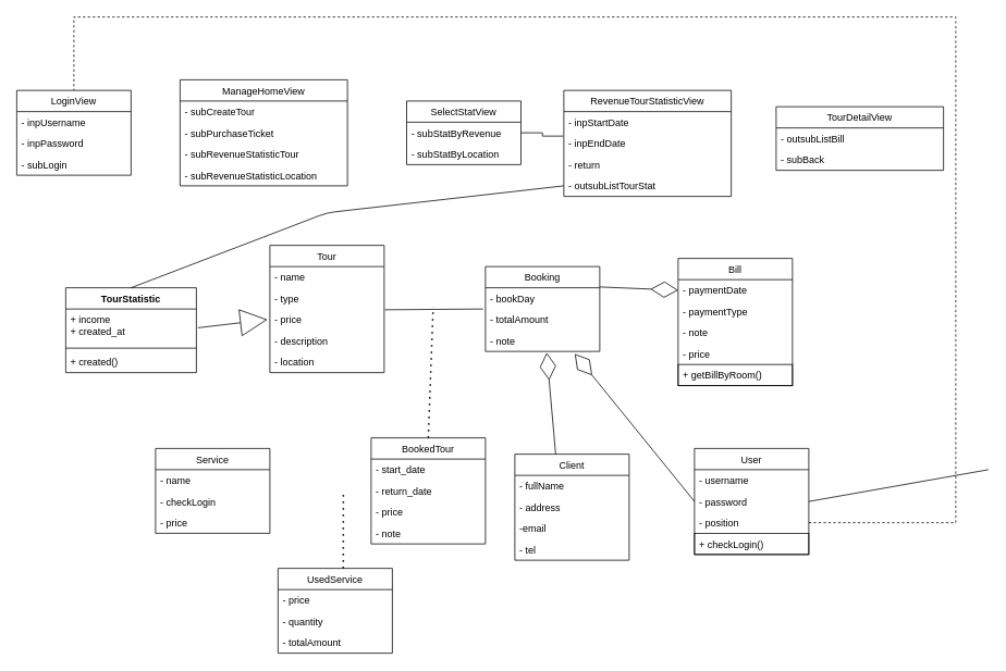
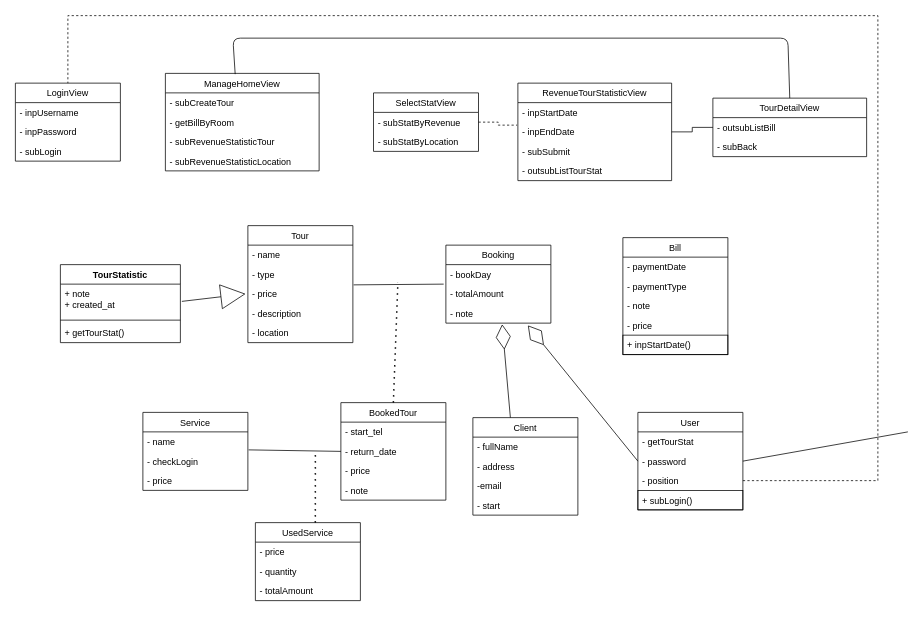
+ <mxCell id="24" value="" style="endArrow=none;html=1;entryX=0.5;entryY=0;entryDx=0;entryDy=0;exitX=0.454;exitY=0.008;exitDx=0;exitDy=0;exitPerimeter=0;" edge="1" parent="1" source="6" target="16"><mxGeometry width="50" height="50" relative="1" as="geometry"><mxPoint x="320" y="50" as="sourcePoint" /><mxPoint x="690" y="20" as="targetPoint" /><Array as="points"><mxPoint x="310" y="50" /><mxPoint x="1050" y="50" /></Array></mxGeometry></mxCell>
- <mxCell id="8" value="- subPurchaseTicket" style="text;strokeColor=none;fillColor=none;align=left;verticalAlign=top;spacingLeft=4;spacingRight=4;overflow=hidden;rotatable=0;points=[[0,0.5],[1,0.5]];portConstraint=eastwest;" parent="6" vertex="1"><mxGeometry y="52" width="205" height="26" as="geometry" /></mxCell>
+ <mxCell id="8" value="- getBillByRoom" style="text;strokeColor=none;fillColor=none;align=left;verticalAlign=top;spacingLeft=4;spacingRight=4;overflow=hidden;rotatable=0;points=[[0,0.5],[1,0.5]];portConstraint=eastwest;" parent="6" vertex="1"><mxGeometry y="52" width="205" height="26" as="geometry" /></mxCell>
- <mxCell id="22" style="edgeStyle=orthogonalEdgeStyle;rounded=0;orthogonalLoop=1;jettySize=auto;html=1;entryX=-0.005;entryY=0.154;entryDx=0;entryDy=0;entryPerimeter=0;endArrow=none;endFill=0;" edge="1" parent="1" source="20" target="13"><mxGeometry relative="1" as="geometry" /></mxCell>
+ <mxCell id="22" style="edgeStyle=orthogonalEdgeStyle;rounded=0;orthogonalLoop=1;jettySize=auto;html=1;entryX=-0.005;entryY=0.154;entryDx=0;entryDy=0;entryPerimeter=0;endArrow=none;endFill=0;dashed=1;" edge="1" parent="1" source="20" target="13"><mxGeometry relative="1" as="geometry" /></mxCell>
+ <mxCell id="23" style="edgeStyle=orthogonalEdgeStyle;rounded=0;orthogonalLoop=1;jettySize=auto;html=1;entryX=0;entryY=0.5;entryDx=0;entryDy=0;endArrow=none;endFill=0;" edge="1" parent="1" source="13" target="17"><mxGeometry relative="1" as="geometry" /></mxCell>
- <mxCell id="14" value="- return" style="text;strokeColor=none;fillColor=none;align=left;verticalAlign=top;spacingLeft=4;spacingRight=4;overflow=hidden;rotatable=0;points=[[0,0.5],[1,0.5]];portConstraint=eastwest;" parent="11" vertex="1"><mxGeometry y="78" width="205" height="26" as="geometry" /></mxCell>
+ <mxCell id="14" value="- subSubmit" style="text;strokeColor=none;fillColor=none;align=left;verticalAlign=top;spacingLeft=4;spacingRight=4;overflow=hidden;rotatable=0;points=[[0,0.5],[1,0.5]];portConstraint=eastwest;" parent="11" vertex="1"><mxGeometry y="78" width="205" height="26" as="geometry" /></mxCell>
- <mxCell id="78" value="" style="endArrow=none;html=1;entryX=0;entryY=0.5;entryDx=0;entryDy=0;exitX=0.5;exitY=0;exitDx=0;exitDy=0;" edge="1" parent="1" source="71" target="15"><mxGeometry width="50" height="50" relative="1" as="geometry"><mxPoint x="470" y="290" as="sourcePoint" /><mxPoint x="520" y="240" as="targetPoint" /><Array as="points"><mxPoint x="400" y="260" /></Array></mxGeometry></mxCell>
- <mxCell id="57" value="" style="endArrow=diamondThin;html=1;exitX=1;exitY=-0.038;exitDx=0;exitDy=0;exitPerimeter=0;entryX=0;entryY=0.5;entryDx=0;entryDy=0;endFill=0;endSize=31;" edge="1" parent="1" source="31" target="41"><mxGeometry width="50" height="50" relative="1" as="geometry"><mxPoint x="672.04" y="264.99" as="sourcePoint" /><mxPoint x="674" y="336" as="targetPoint" /></mxGeometry></mxCell>
- <mxCell id="72" value="+ income&#10;+ created_at" style="text;strokeColor=none;fillColor=none;align=left;verticalAlign=top;spacingLeft=4;spacingRight=4;overflow=hidden;rotatable=0;points=[[0,0.5],[1,0.5]];portConstraint=eastwest;" vertex="1" parent="71"><mxGeometry y="26" width="160" height="44" as="geometry" /></mxCell>
+ <mxCell id="72" value="+ note&#10;+ created_at" style="text;strokeColor=none;fillColor=none;align=left;verticalAlign=top;spacingLeft=4;spacingRight=4;overflow=hidden;rotatable=0;points=[[0,0.5],[1,0.5]];portConstraint=eastwest;" vertex="1" parent="71"><mxGeometry y="26" width="160" height="44" as="geometry" /></mxCell>
- <mxCell id="74" value="+ created()" style="text;strokeColor=none;fillColor=none;align=left;verticalAlign=top;spacingLeft=4;spacingRight=4;overflow=hidden;rotatable=0;points=[[0,0.5],[1,0.5]];portConstraint=eastwest;" vertex="1" parent="71"><mxGeometry y="78" width="160" height="26" as="geometry" /></mxCell>
+ <mxCell id="74" value="+ getTourStat()" style="text;strokeColor=none;fillColor=none;align=left;verticalAlign=top;spacingLeft=4;spacingRight=4;overflow=hidden;rotatable=0;points=[[0,0.5],[1,0.5]];portConstraint=eastwest;" vertex="1" parent="71"><mxGeometry y="78" width="160" height="26" as="geometry" /></mxCell>
- <mxCell id="45" value="+ getBillByRoom()" style="text;fillColor=none;align=left;verticalAlign=top;spacingLeft=4;spacingRight=4;overflow=hidden;rotatable=0;points=[[0,0.5],[1,0.5]];portConstraint=eastwest;strokeColor=#000000;" vertex="1" parent="40"><mxGeometry y="130" width="140" height="26" as="geometry" /></mxCell>
+ <mxCell id="45" value="+ inpStartDate()" style="text;fillColor=none;align=left;verticalAlign=top;spacingLeft=4;spacingRight=4;overflow=hidden;rotatable=0;points=[[0,0.5],[1,0.5]];portConstraint=eastwest;strokeColor=#000000;" vertex="1" parent="40"><mxGeometry y="130" width="140" height="26" as="geometry" /></mxCell>
- <mxCell id="47" value="- start_date" style="text;strokeColor=none;fillColor=none;align=left;verticalAlign=top;spacingLeft=4;spacingRight=4;overflow=hidden;rotatable=0;points=[[0,0.5],[1,0.5]];portConstraint=eastwest;" vertex="1" parent="46"><mxGeometry y="26" width="140" height="26" as="geometry" /></mxCell>
+ <mxCell id="47" value="- start_tel" style="text;strokeColor=none;fillColor=none;align=left;verticalAlign=top;spacingLeft=4;spacingRight=4;overflow=hidden;rotatable=0;points=[[0,0.5],[1,0.5]];portConstraint=eastwest;" vertex="1" parent="46"><mxGeometry y="26" width="140" height="26" as="geometry" /></mxCell>
- <mxCell id="52" value="- username" style="text;strokeColor=none;fillColor=none;align=left;verticalAlign=top;spacingLeft=4;spacingRight=4;overflow=hidden;rotatable=0;points=[[0,0.5],[1,0.5]];portConstraint=eastwest;" vertex="1" parent="51"><mxGeometry y="26" width="140" height="26" as="geometry" /></mxCell>
+ <mxCell id="52" value="- getTourStat" style="text;strokeColor=none;fillColor=none;align=left;verticalAlign=top;spacingLeft=4;spacingRight=4;overflow=hidden;rotatable=0;points=[[0,0.5],[1,0.5]];portConstraint=eastwest;" vertex="1" parent="51"><mxGeometry y="26" width="140" height="26" as="geometry" /></mxCell>
+ <mxCell id="65" value="" style="endArrow=none;html=1;endSize=31;exitX=1.007;exitY=-0.077;exitDx=0;exitDy=0;exitPerimeter=0;entryX=0;entryY=0.5;entryDx=0;entryDy=0;" edge="1" parent="1" source="63" target="48"><mxGeometry width="50" height="50" relative="1" as="geometry"><mxPoint x="480.98" y="388.988" as="sourcePoint" /><mxPoint x="601.06" y="388" as="targetPoint" /></mxGeometry></mxCell>
- <mxCell id="55" value="+ checkLogin()" style="text;fillColor=none;align=left;verticalAlign=top;spacingLeft=4;spacingRight=4;overflow=hidden;rotatable=0;points=[[0,0.5],[1,0.5]];portConstraint=eastwest;strokeColor=#000000;" vertex="1" parent="51"><mxGeometry y="104" width="140" height="26" as="geometry" /></mxCell>
+ <mxCell id="55" value="+ subLogin()" style="text;fillColor=none;align=left;verticalAlign=top;spacingLeft=4;spacingRight=4;overflow=hidden;rotatable=0;points=[[0,0.5],[1,0.5]];portConstraint=eastwest;strokeColor=#000000;" vertex="1" parent="51"><mxGeometry y="104" width="140" height="26" as="geometry" /></mxCell>
- <mxCell id="29" value="- tel" style="text;strokeColor=none;fillColor=none;align=left;verticalAlign=top;spacingLeft=4;spacingRight=4;overflow=hidden;rotatable=0;points=[[0,0.5],[1,0.5]];portConstraint=eastwest;" vertex="1" parent="25"><mxGeometry y="104" width="140" height="26" as="geometry" /></mxCell>
+ <mxCell id="29" value="- start" style="text;strokeColor=none;fillColor=none;align=left;verticalAlign=top;spacingLeft=4;spacingRight=4;overflow=hidden;rotatable=0;points=[[0,0.5],[1,0.5]];portConstraint=eastwest;" vertex="1" parent="25"><mxGeometry y="104" width="140" height="26" as="geometry" /></mxCell>
